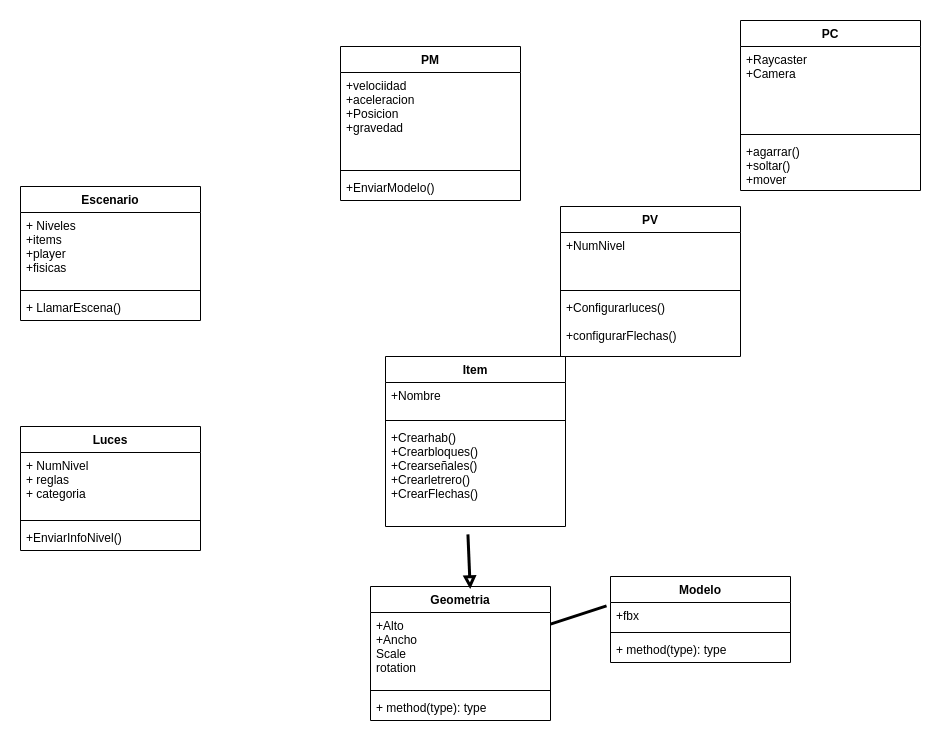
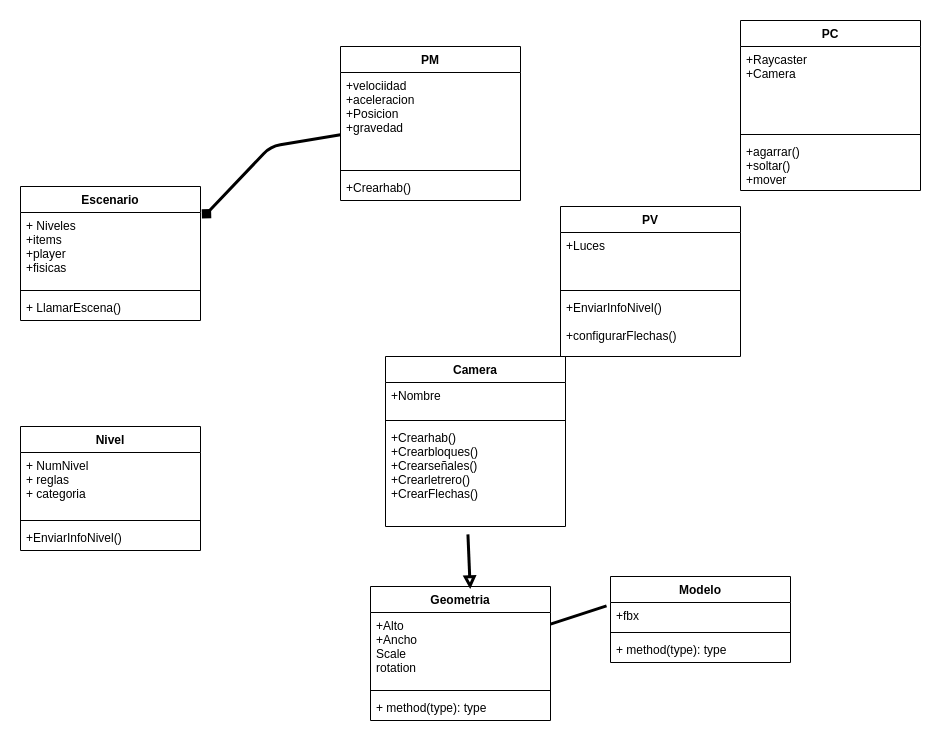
+ <mxCell id="35" style="edgeStyle=none;html=1;entryX=1.008;entryY=0.082;entryDx=0;entryDy=0;strokeWidth=3;endArrow=diamond;endFill=1;entryPerimeter=0;" parent="1" source="11" target="3" edge="1"><mxGeometry relative="1" as="geometry"><Array as="points"><mxPoint x="270" y="146" /></Array></mxGeometry></mxCell>
- <mxCell id="13" value="+EnviarModelo()" style="text;strokeColor=none;fillColor=none;align=left;verticalAlign=top;spacingLeft=4;spacingRight=4;overflow=hidden;rotatable=0;points=[[0,0.5],[1,0.5]];portConstraint=eastwest;" parent="10" vertex="1"><mxGeometry y="128" width="180" height="26" as="geometry" /></mxCell>
+ <mxCell id="13" value="+Crearhab()" style="text;strokeColor=none;fillColor=none;align=left;verticalAlign=top;spacingLeft=4;spacingRight=4;overflow=hidden;rotatable=0;points=[[0,0.5],[1,0.5]];portConstraint=eastwest;" parent="10" vertex="1"><mxGeometry y="128" width="180" height="26" as="geometry" /></mxCell>
- <mxCell id="15" value="+NumNivel&#10;" style="text;strokeColor=none;fillColor=none;align=left;verticalAlign=top;spacingLeft=4;spacingRight=4;overflow=hidden;rotatable=0;points=[[0,0.5],[1,0.5]];portConstraint=eastwest;" parent="14" vertex="1"><mxGeometry y="26" width="180" height="54" as="geometry" /></mxCell>
+ <mxCell id="15" value="+Luces&#10;" style="text;strokeColor=none;fillColor=none;align=left;verticalAlign=top;spacingLeft=4;spacingRight=4;overflow=hidden;rotatable=0;points=[[0,0.5],[1,0.5]];portConstraint=eastwest;" parent="14" vertex="1"><mxGeometry y="26" width="180" height="54" as="geometry" /></mxCell>
- <mxCell id="17" value="+Configurarluces()&#10;&#10;+configurarFlechas()" style="text;strokeColor=none;fillColor=none;align=left;verticalAlign=top;spacingLeft=4;spacingRight=4;overflow=hidden;rotatable=0;points=[[0,0.5],[1,0.5]];portConstraint=eastwest;" parent="14" vertex="1"><mxGeometry y="88" width="180" height="62" as="geometry" /></mxCell>
+ <mxCell id="17" value="+EnviarInfoNivel()&#10;&#10;+configurarFlechas()" style="text;strokeColor=none;fillColor=none;align=left;verticalAlign=top;spacingLeft=4;spacingRight=4;overflow=hidden;rotatable=0;points=[[0,0.5],[1,0.5]];portConstraint=eastwest;" parent="14" vertex="1"><mxGeometry y="88" width="180" height="62" as="geometry" /></mxCell>
- <mxCell id="22" value="Item" style="swimlane;fontStyle=1;align=center;verticalAlign=top;childLayout=stackLayout;horizontal=1;startSize=26;horizontalStack=0;resizeParent=1;resizeParentMax=0;resizeLast=0;collapsible=1;marginBottom=0;" parent="1" vertex="1"><mxGeometry x="385" y="356" width="180" height="170" as="geometry" /></mxCell>
+ <mxCell id="22" value="Camera" style="swimlane;fontStyle=1;align=center;verticalAlign=top;childLayout=stackLayout;horizontal=1;startSize=26;horizontalStack=0;resizeParent=1;resizeParentMax=0;resizeLast=0;collapsible=1;marginBottom=0;" parent="1" vertex="1"><mxGeometry x="385" y="356" width="180" height="170" as="geometry" /></mxCell>
- <mxCell id="6" value="Luces" style="swimlane;fontStyle=1;align=center;verticalAlign=top;childLayout=stackLayout;horizontal=1;startSize=26;horizontalStack=0;resizeParent=1;resizeParentMax=0;resizeLast=0;collapsible=1;marginBottom=0;" parent="1" vertex="1"><mxGeometry x="20" y="426" width="180" height="124" as="geometry" /></mxCell>
+ <mxCell id="6" value="Nivel" style="swimlane;fontStyle=1;align=center;verticalAlign=top;childLayout=stackLayout;horizontal=1;startSize=26;horizontalStack=0;resizeParent=1;resizeParentMax=0;resizeLast=0;collapsible=1;marginBottom=0;" parent="1" vertex="1"><mxGeometry x="20" y="426" width="180" height="124" as="geometry" /></mxCell>
